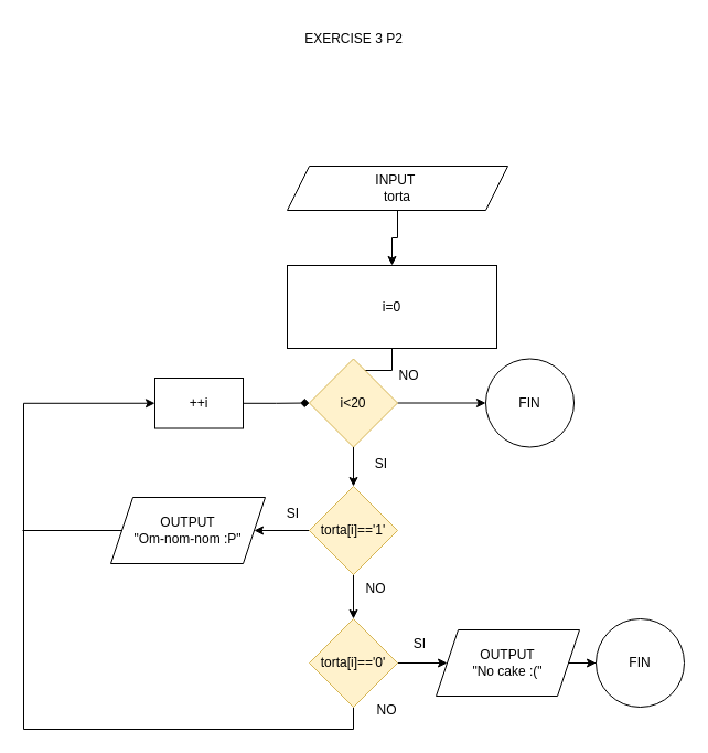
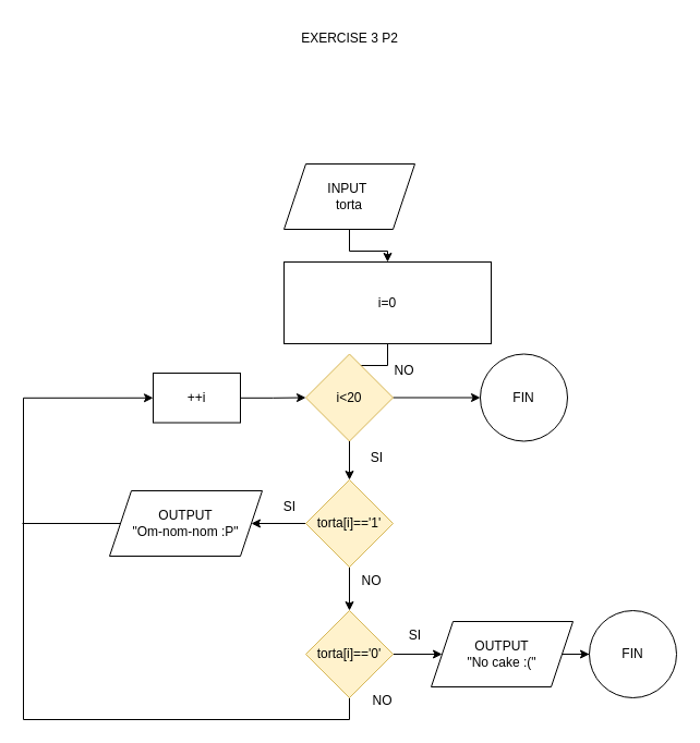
- <mxCell id="4" value="INPUT&amp;nbsp;&lt;div&gt;torta&lt;/div&gt;" style="shape=parallelogram;perimeter=parallelogramPerimeter;whiteSpace=wrap;html=1;fixedSize=1;" vertex="1" parent="1"><mxGeometry x="260" y="150" width="200" height="40" as="geometry" /></mxCell>
+ <mxCell id="4" value="INPUT&amp;nbsp;&lt;div&gt;torta&lt;/div&gt;" style="shape=parallelogram;perimeter=parallelogramPerimeter;whiteSpace=wrap;html=1;fixedSize=1;" vertex="1" parent="1"><mxGeometry x="260" y="150" width="120" height="60" as="geometry" /></mxCell>
- <mxCell id="27" style="edgeStyle=orthogonalEdgeStyle;rounded=0;orthogonalLoop=1;jettySize=auto;html=1;entryX=0;entryY=0.5;entryDx=0;entryDy=0;endArrow=diamond;" edge="1" parent="1" source="28" target="9"><mxGeometry relative="1" as="geometry" /></mxCell>
+ <mxCell id="27" style="edgeStyle=orthogonalEdgeStyle;rounded=0;orthogonalLoop=1;jettySize=auto;html=1;entryX=0;entryY=0.5;entryDx=0;entryDy=0;" edge="1" parent="1" source="28" target="9"><mxGeometry relative="1" as="geometry" /></mxCell>
